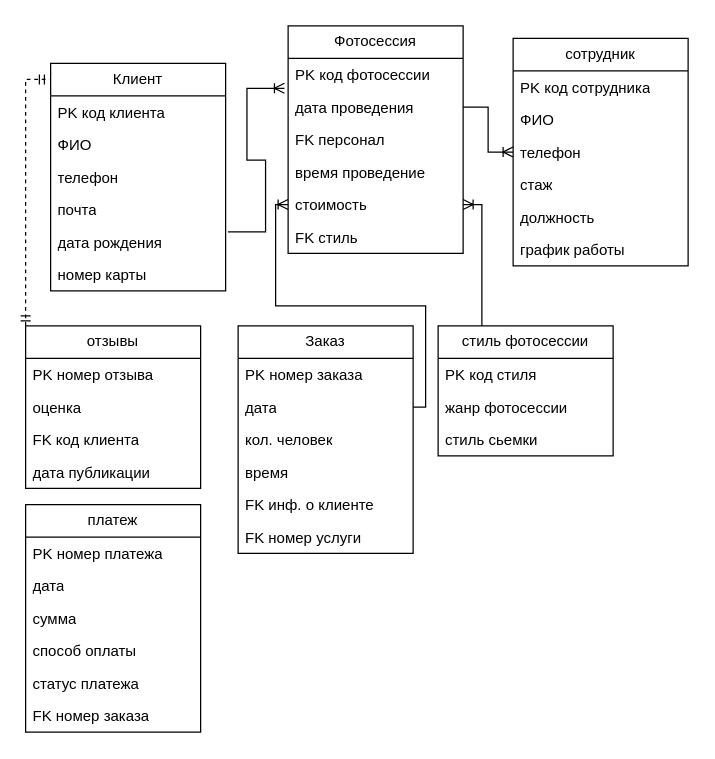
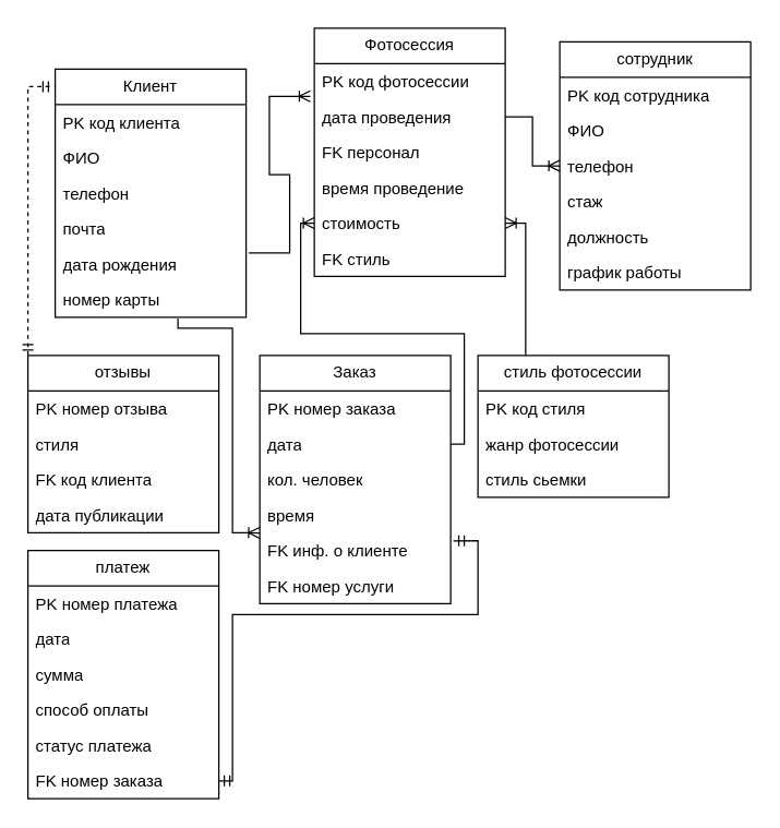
+ <mxCell id="50" value="" style="edgeStyle=orthogonalEdgeStyle;fontSize=12;html=1;endArrow=ERoneToMany;rounded=0;entryX=-0.001;entryY=0.008;entryDx=0;entryDy=0;entryPerimeter=0;exitX=0.643;exitY=1.038;exitDx=0;exitDy=0;exitPerimeter=0;" edge="1" parent="1" source="8" target="37"><mxGeometry width="100" height="100" relative="1" as="geometry"><mxPoint x="90" y="470" as="sourcePoint" /><mxPoint x="220" y="398" as="targetPoint" /><Array as="points"><mxPoint x="130" y="240" /><mxPoint x="170" y="240" /><mxPoint x="170" y="390" /><mxPoint x="180" y="390" /></Array></mxGeometry></mxCell>
- <mxCell id="25" value="оценка&amp;nbsp;" style="text;strokeColor=none;fillColor=none;align=left;verticalAlign=top;spacingLeft=4;spacingRight=4;overflow=hidden;rotatable=0;points=[[0,0.5],[1,0.5]];portConstraint=eastwest;whiteSpace=wrap;html=1;" vertex="1" parent="23"><mxGeometry y="52" width="140" height="26" as="geometry" /></mxCell>
+ <mxCell id="25" value="стиля&amp;nbsp;" style="text;strokeColor=none;fillColor=none;align=left;verticalAlign=top;spacingLeft=4;spacingRight=4;overflow=hidden;rotatable=0;points=[[0,0.5],[1,0.5]];portConstraint=eastwest;whiteSpace=wrap;html=1;" vertex="1" parent="23"><mxGeometry y="52" width="140" height="26" as="geometry" /></mxCell>
+ <mxCell id="52" value="" style="edgeStyle=orthogonalEdgeStyle;fontSize=12;html=1;endArrow=ERmandOne;startArrow=ERmandOne;rounded=0;exitX=1;exitY=0.5;exitDx=0;exitDy=0;entryX=1.014;entryY=0.231;entryDx=0;entryDy=0;entryPerimeter=0;" edge="1" parent="1" source="45" target="37"><mxGeometry width="100" height="100" relative="1" as="geometry"><mxPoint x="340" y="540" as="sourcePoint" /><mxPoint x="334.94" y="400.002" as="targetPoint" /><Array as="points"><mxPoint x="170" y="572" /><mxPoint x="170" y="450" /><mxPoint x="350" y="450" /><mxPoint x="350" y="396" /></Array></mxGeometry></mxCell>
